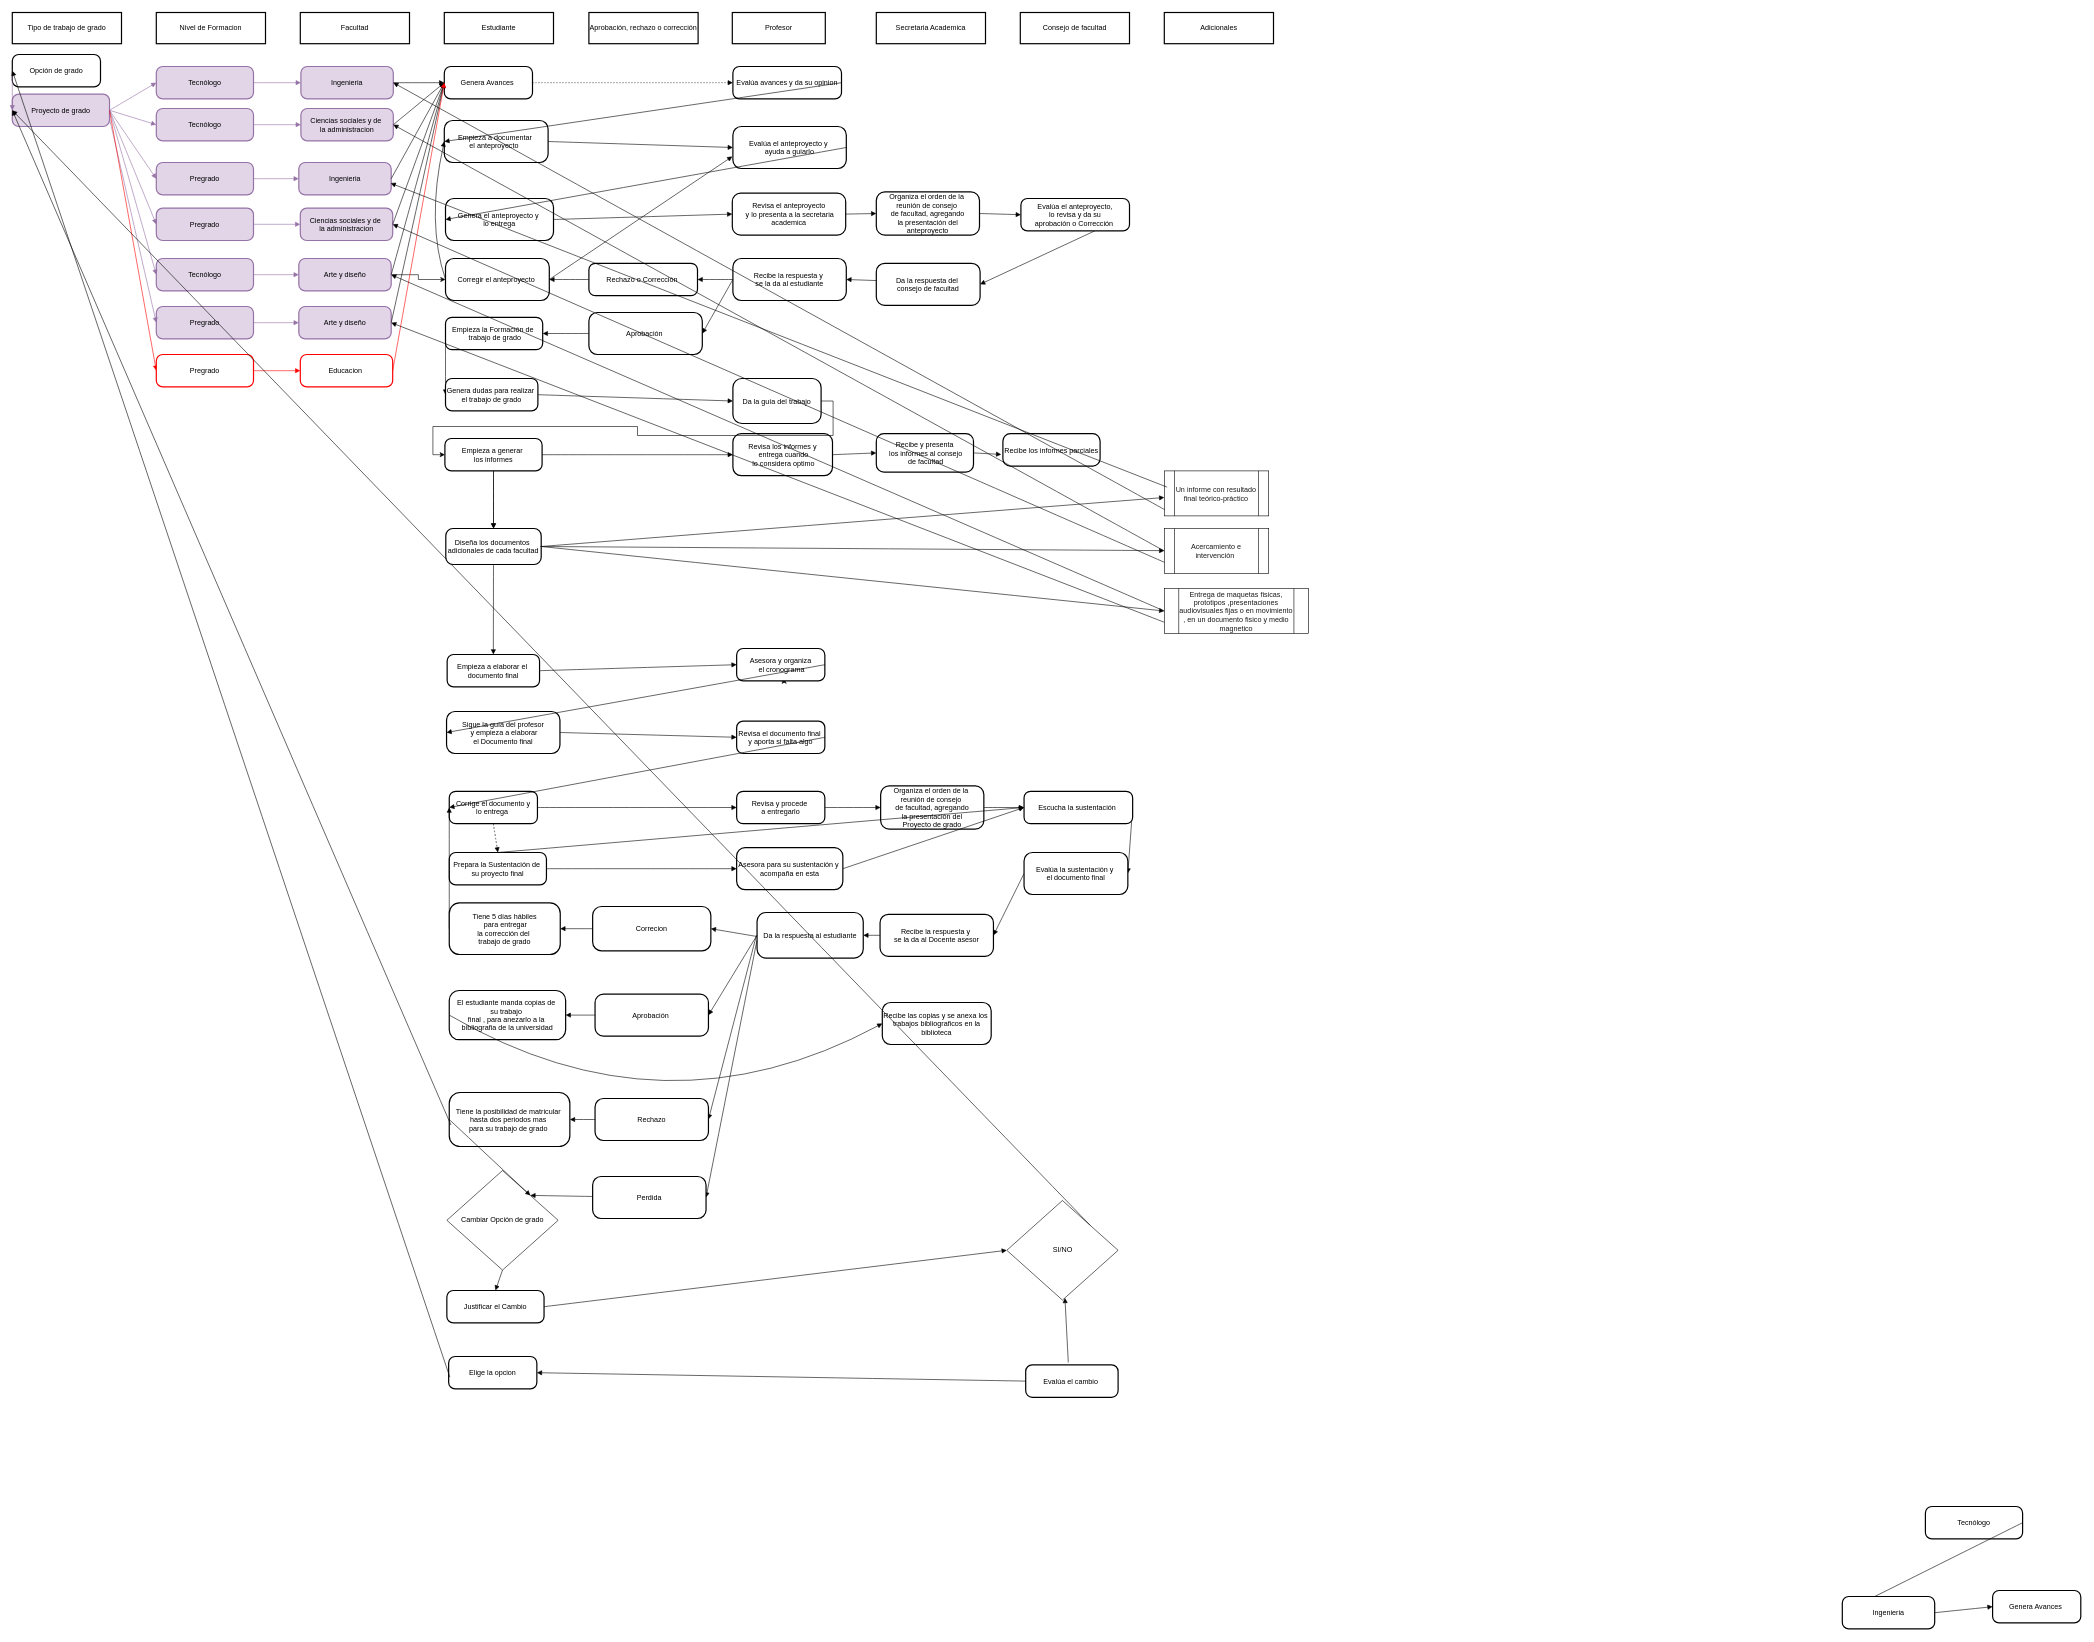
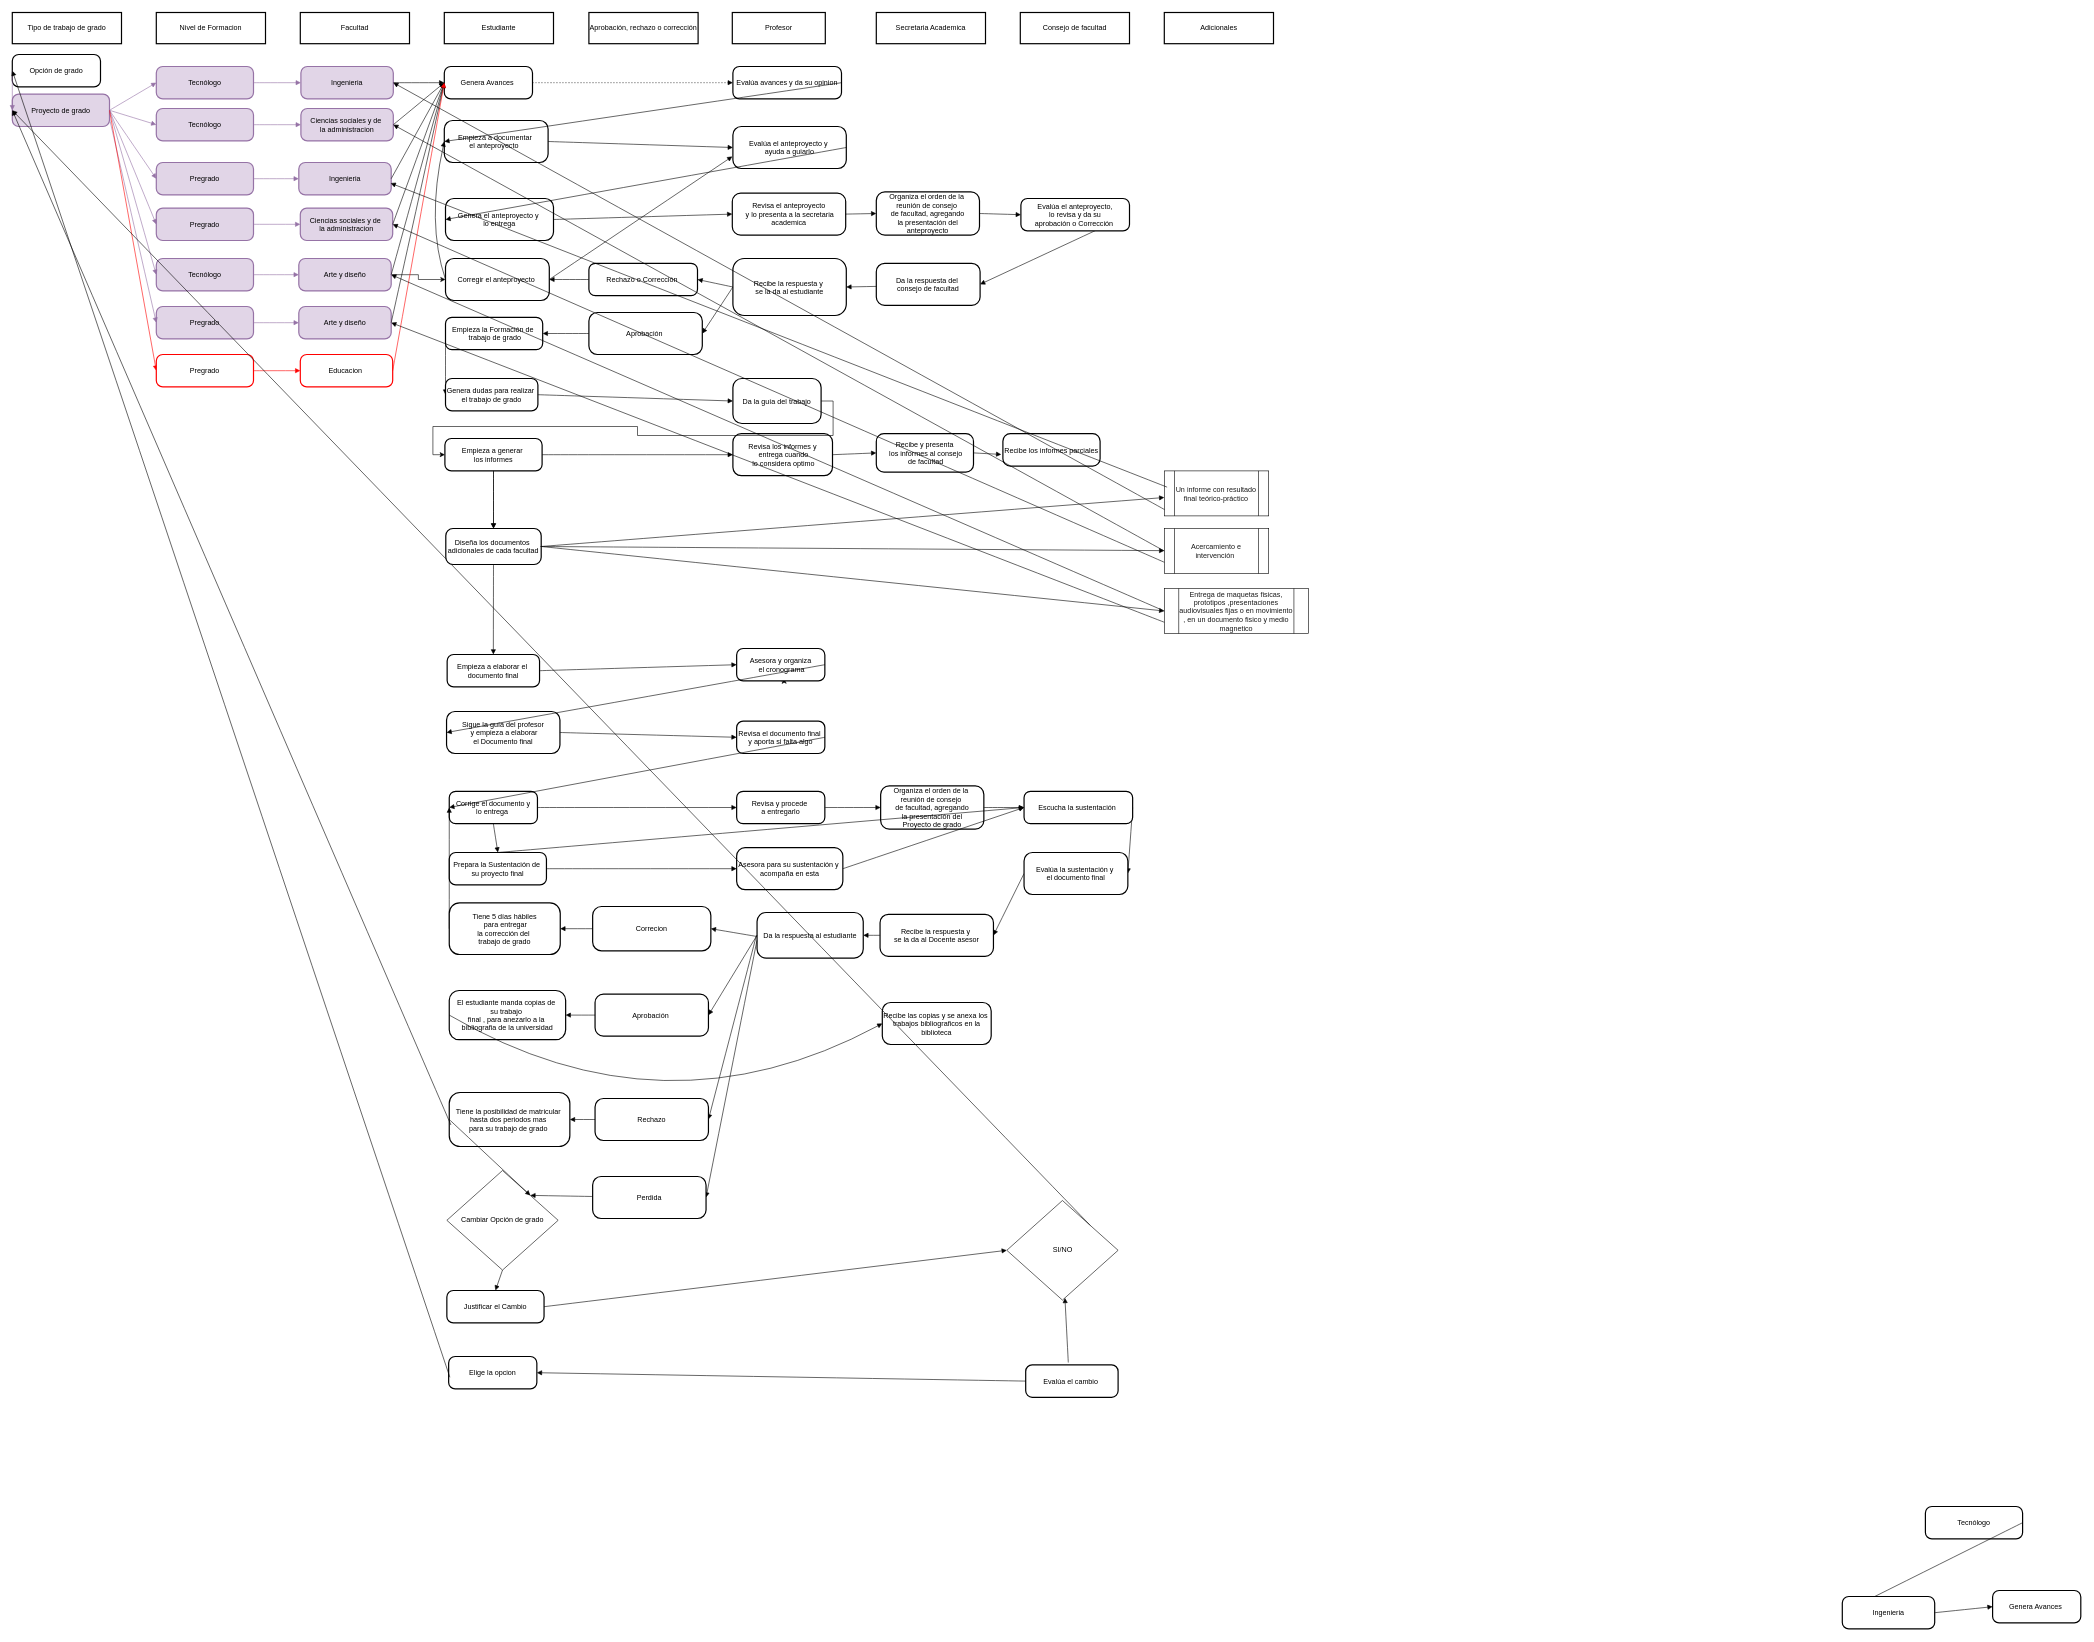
- <mxCell id="25" value="Recibe la respuesta y &#10;se la da al estudiante" style="rounded=1;arcSize=20;strokeWidth=2" parent="1" vertex="1"><mxGeometry x="1221" y="430" width="189" height="70" as="geometry" /></mxCell>
+ <mxCell id="25" value="Recibe la respuesta y &#10;se la da al estudiante" style="rounded=1;arcSize=20;strokeWidth=2" parent="1" vertex="1"><mxGeometry x="1221" y="430" width="189" height="95" as="geometry" /></mxCell>
- <mxCell id="45" value="" style="curved=1;startArrow=none;endArrow=block;exitX=0.5;exitY=1;entryX=0.5;entryY=0;exitDx=0;exitDy=0;entryDx=0;entryDy=0;dashed=1;" parent="1" source="75" target="44" edge="1"><mxGeometry relative="1" as="geometry"><Array as="points" /></mxGeometry></mxCell>
+ <mxCell id="45" value="" style="curved=1;startArrow=none;endArrow=block;exitX=0.5;exitY=1;entryX=0.5;entryY=0;exitDx=0;exitDy=0;entryDx=0;entryDy=0;" parent="1" source="75" target="44" edge="1"><mxGeometry relative="1" as="geometry"><Array as="points" /></mxGeometry></mxCell>
